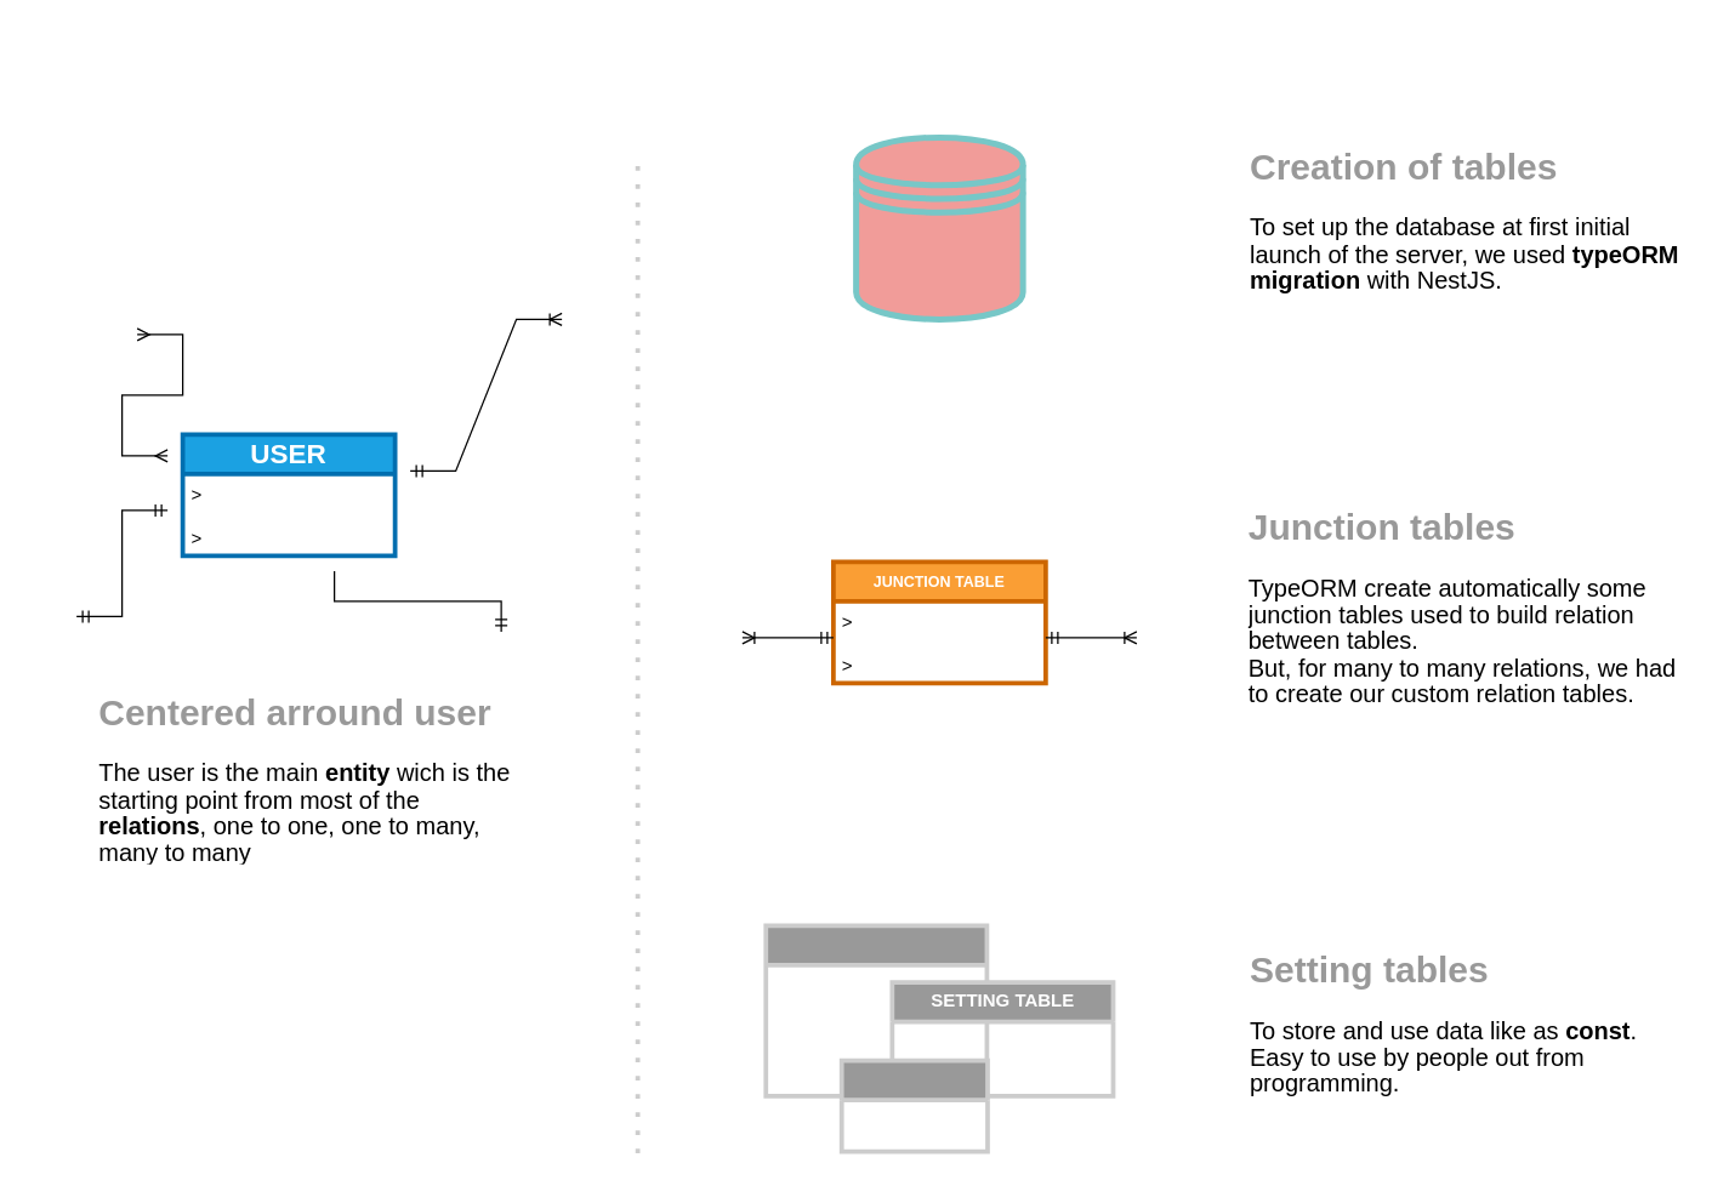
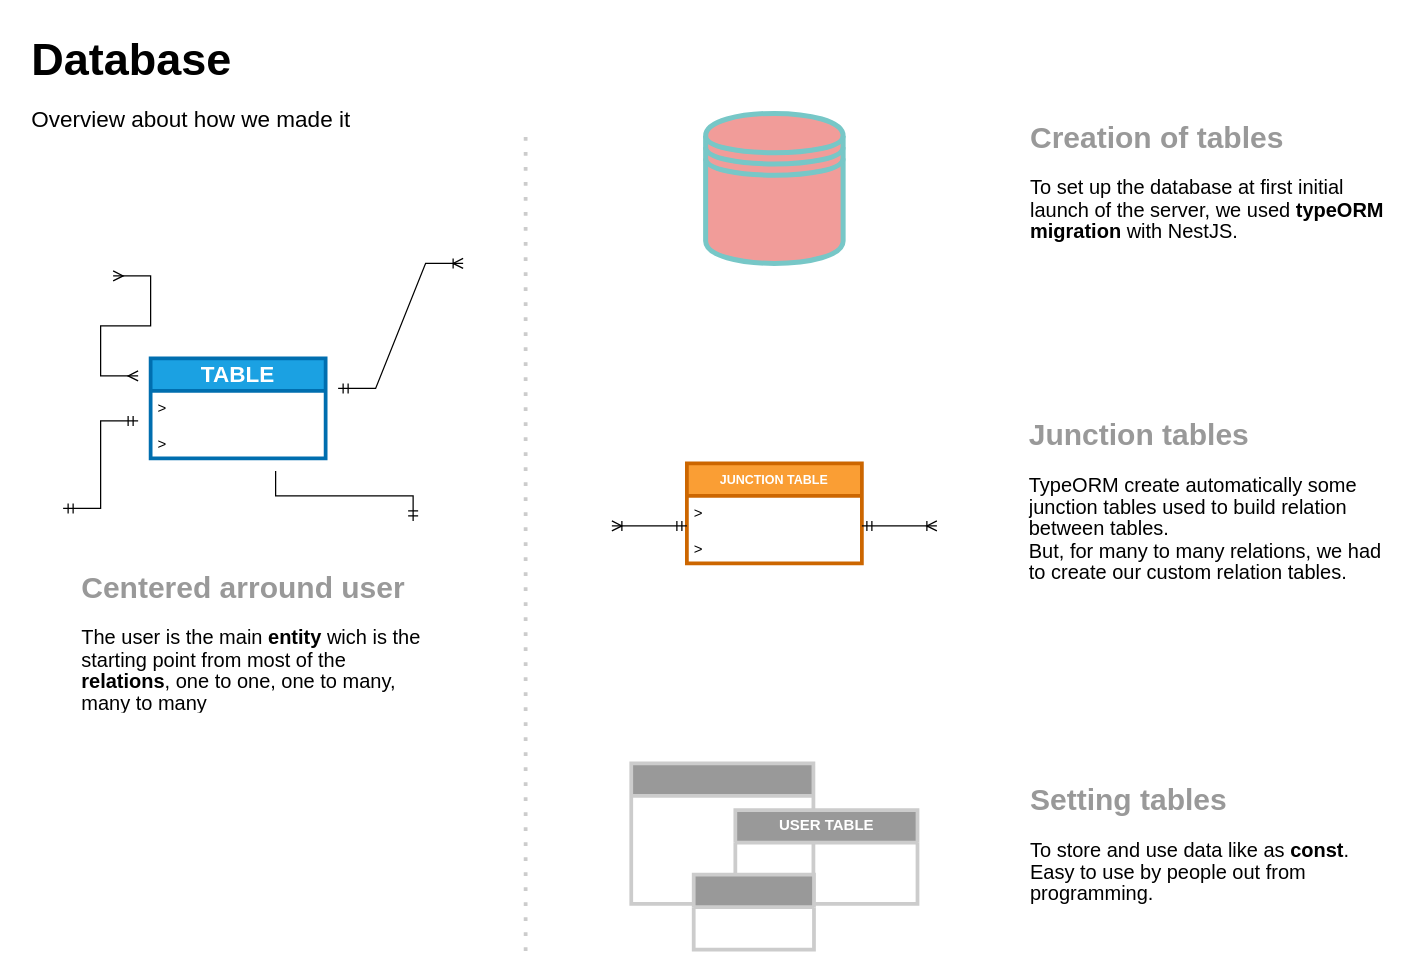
+ <mxCell id="2" value="&lt;h1&gt;&lt;font style=&quot;font-size: 36px;&quot;&gt;Database&lt;/font&gt;&lt;/h1&gt;&lt;p style=&quot;font-size: 13px;&quot;&gt;&lt;font style=&quot;font-size: 18px;&quot;&gt;Overview about how we made it&lt;/font&gt;&lt;br&gt;&lt;/p&gt;" style="text;html=1;strokeColor=none;fillColor=none;spacing=5;spacingTop=-20;whiteSpace=wrap;overflow=hidden;rounded=0;" vertex="1" parent="1"><mxGeometry x="20" y="20" width="280" height="120" as="geometry" /></mxCell>
- <mxCell id="5" value="&lt;font size=&quot;1&quot;&gt;&lt;b style=&quot;font-size: 18px;&quot;&gt;USER&lt;/b&gt;&lt;/font&gt;" style="swimlane;fontStyle=0;childLayout=stackLayout;horizontal=1;startSize=26;fillColor=#1ba1e2;horizontalStack=0;resizeParent=1;resizeParentMax=0;resizeLast=0;collapsible=1;marginBottom=0;whiteSpace=wrap;html=1;strokeColor=#006EAF;fontColor=#ffffff;strokeWidth=3;" vertex="1" parent="4"><mxGeometry x="70" y="66" width="140" height="80" as="geometry" /></mxCell>
+ <mxCell id="5" value="&lt;font size=&quot;1&quot;&gt;&lt;b style=&quot;font-size: 18px;&quot;&gt;TABLE&lt;/b&gt;&lt;/font&gt;" style="swimlane;fontStyle=0;childLayout=stackLayout;horizontal=1;startSize=26;fillColor=#1ba1e2;horizontalStack=0;resizeParent=1;resizeParentMax=0;resizeLast=0;collapsible=1;marginBottom=0;whiteSpace=wrap;html=1;strokeColor=#006EAF;fontColor=#ffffff;strokeWidth=3;" vertex="1" parent="4"><mxGeometry x="70" y="66" width="140" height="80" as="geometry" /></mxCell>
- <mxCell id="20" value="&lt;b&gt;SETTING TABLE&lt;/b&gt;" style="swimlane;fontStyle=0;childLayout=stackLayout;horizontal=1;startSize=26;fillColor=#999999;horizontalStack=0;resizeParent=1;resizeParentMax=0;resizeLast=0;collapsible=1;marginBottom=0;whiteSpace=wrap;html=1;strokeColor=#CCCCCC;fontColor=#ffffff;strokeWidth=3;" vertex="1" parent="18"><mxGeometry x="83.273" y="37.484" width="145.727" height="74.969" as="geometry" /></mxCell>
+ <mxCell id="20" value="&lt;b&gt;USER TABLE&lt;/b&gt;" style="swimlane;fontStyle=0;childLayout=stackLayout;horizontal=1;startSize=26;fillColor=#999999;horizontalStack=0;resizeParent=1;resizeParentMax=0;resizeLast=0;collapsible=1;marginBottom=0;whiteSpace=wrap;html=1;strokeColor=#CCCCCC;fontColor=#ffffff;strokeWidth=3;" vertex="1" parent="18"><mxGeometry x="83.273" y="37.484" width="145.727" height="74.969" as="geometry" /></mxCell>
